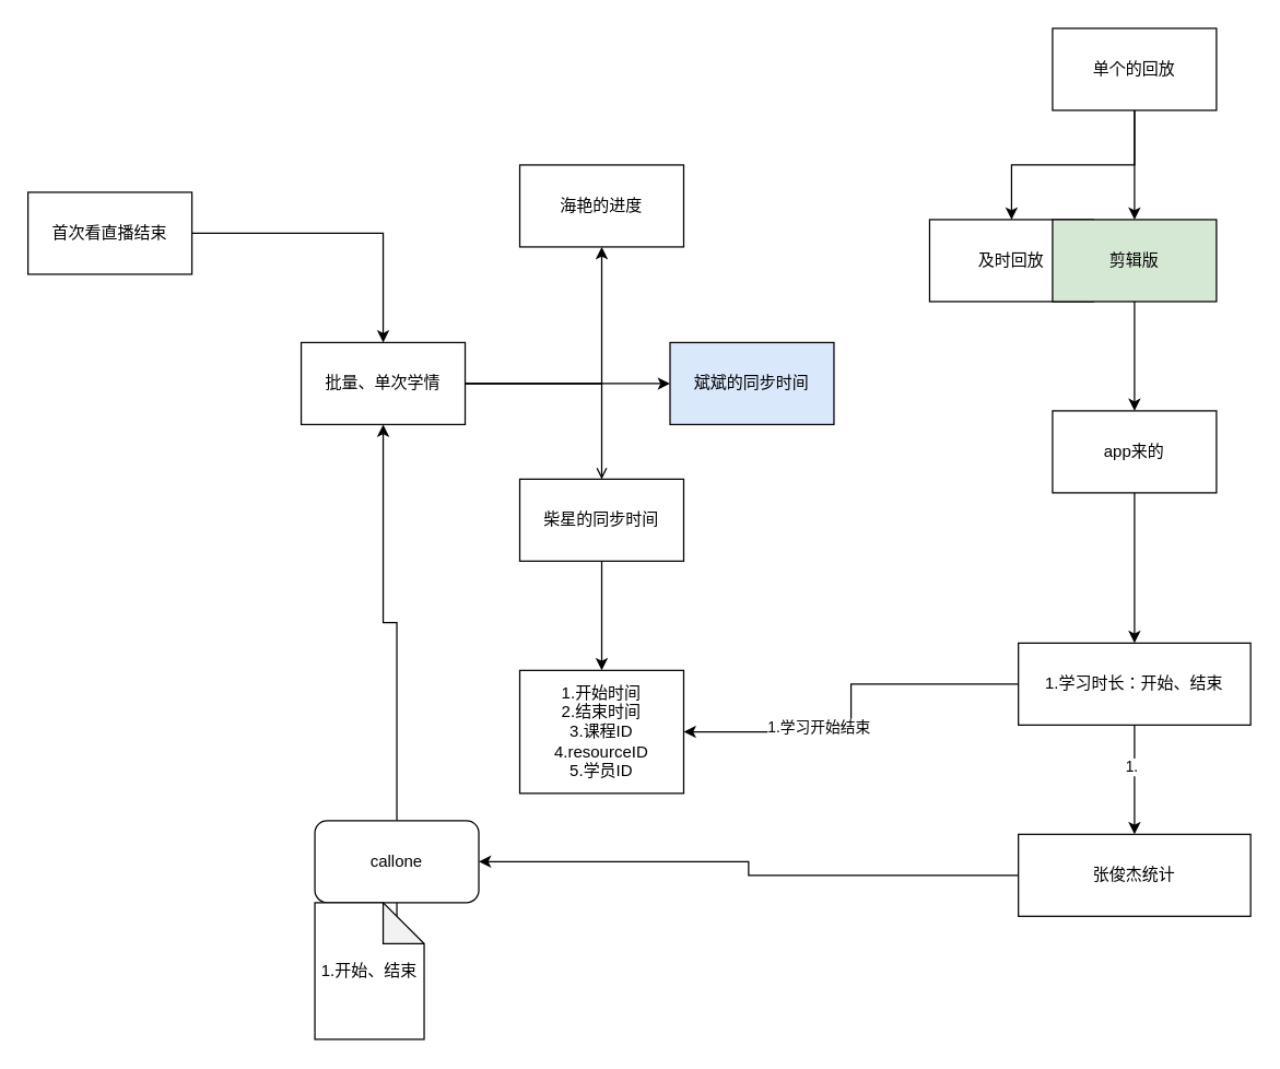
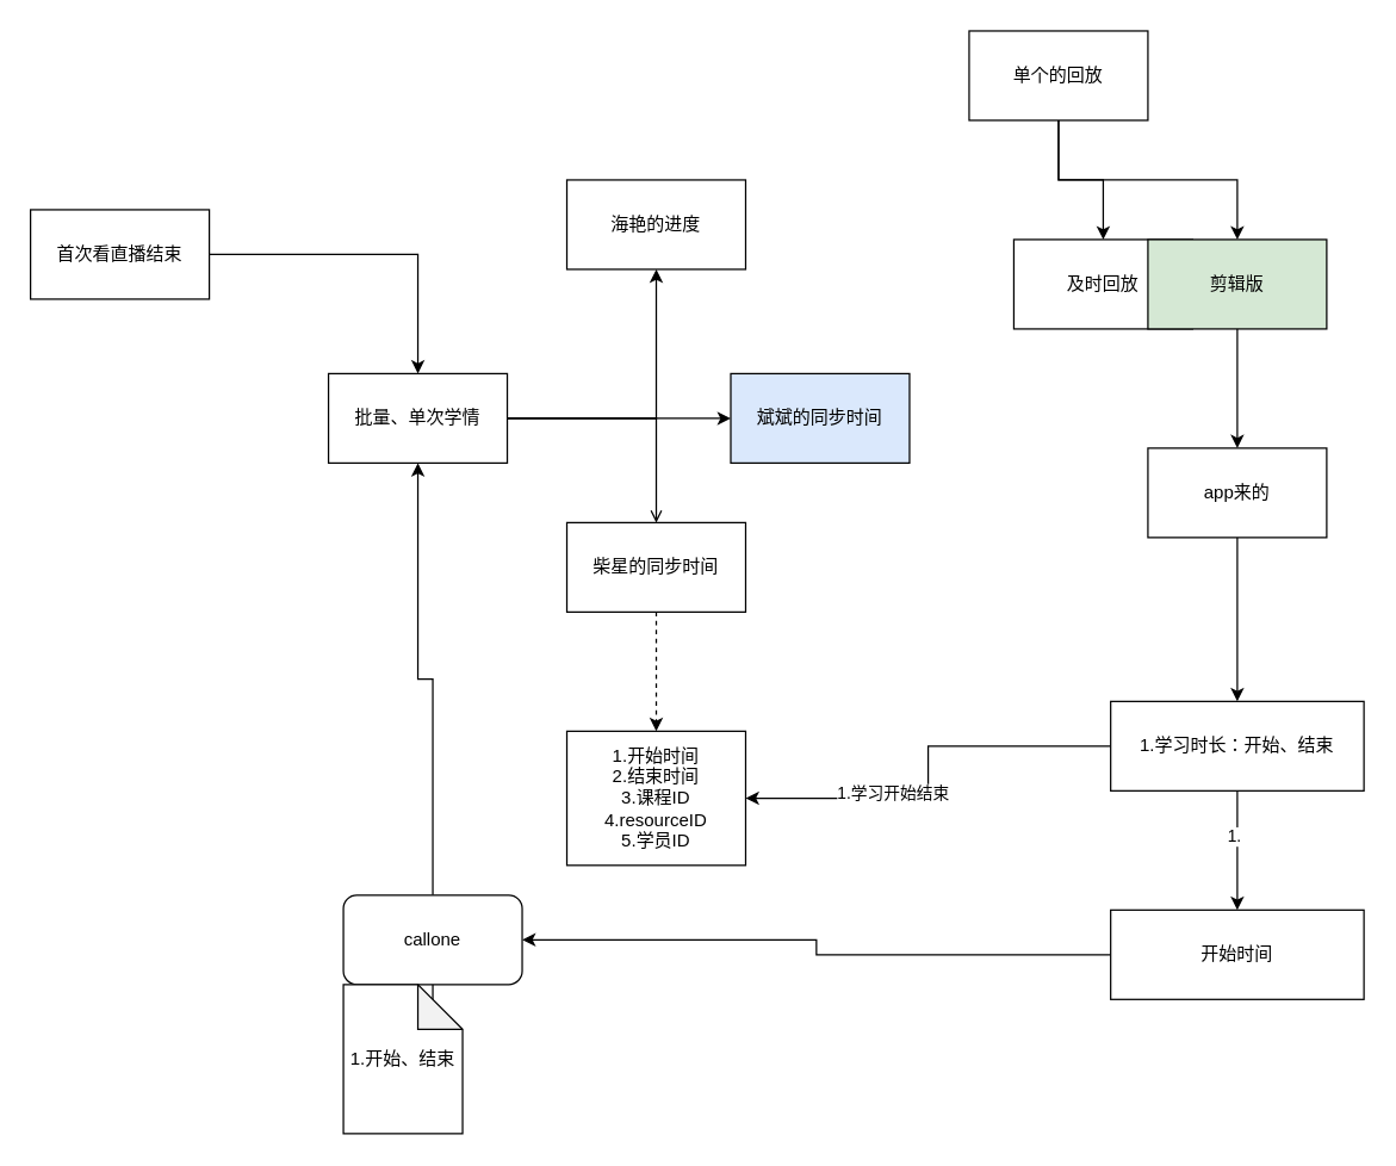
- <mxCell id="14" value="单个的回放" style="rounded=0;whiteSpace=wrap;html=1;" vertex="1" parent="1"><mxGeometry x="770" y="20" width="120" height="60" as="geometry" /></mxCell>
+ <mxCell id="14" value="单个的回放" style="rounded=0;whiteSpace=wrap;html=1;" vertex="1" parent="1"><mxGeometry x="650" y="20" width="120" height="60" as="geometry" /></mxCell>
- <mxCell id="10" value="" style="edgeStyle=orthogonalEdgeStyle;rounded=0;orthogonalLoop=1;jettySize=auto;html=1;" edge="1" parent="1" source="11" target="18"><mxGeometry relative="1" as="geometry" /></mxCell>
+ <mxCell id="10" value="" style="edgeStyle=orthogonalEdgeStyle;rounded=0;orthogonalLoop=1;jettySize=auto;html=1;dashed=1;" edge="1" parent="1" source="11" target="18"><mxGeometry relative="1" as="geometry" /></mxCell>
- <mxCell id="27" value="张俊杰统计" style="rounded=0;whiteSpace=wrap;html=1;" vertex="1" parent="1"><mxGeometry x="745" y="610" width="170" height="60" as="geometry" /></mxCell>
+ <mxCell id="27" value="开始时间" style="rounded=0;whiteSpace=wrap;html=1;" vertex="1" parent="1"><mxGeometry x="745" y="610" width="170" height="60" as="geometry" /></mxCell>
